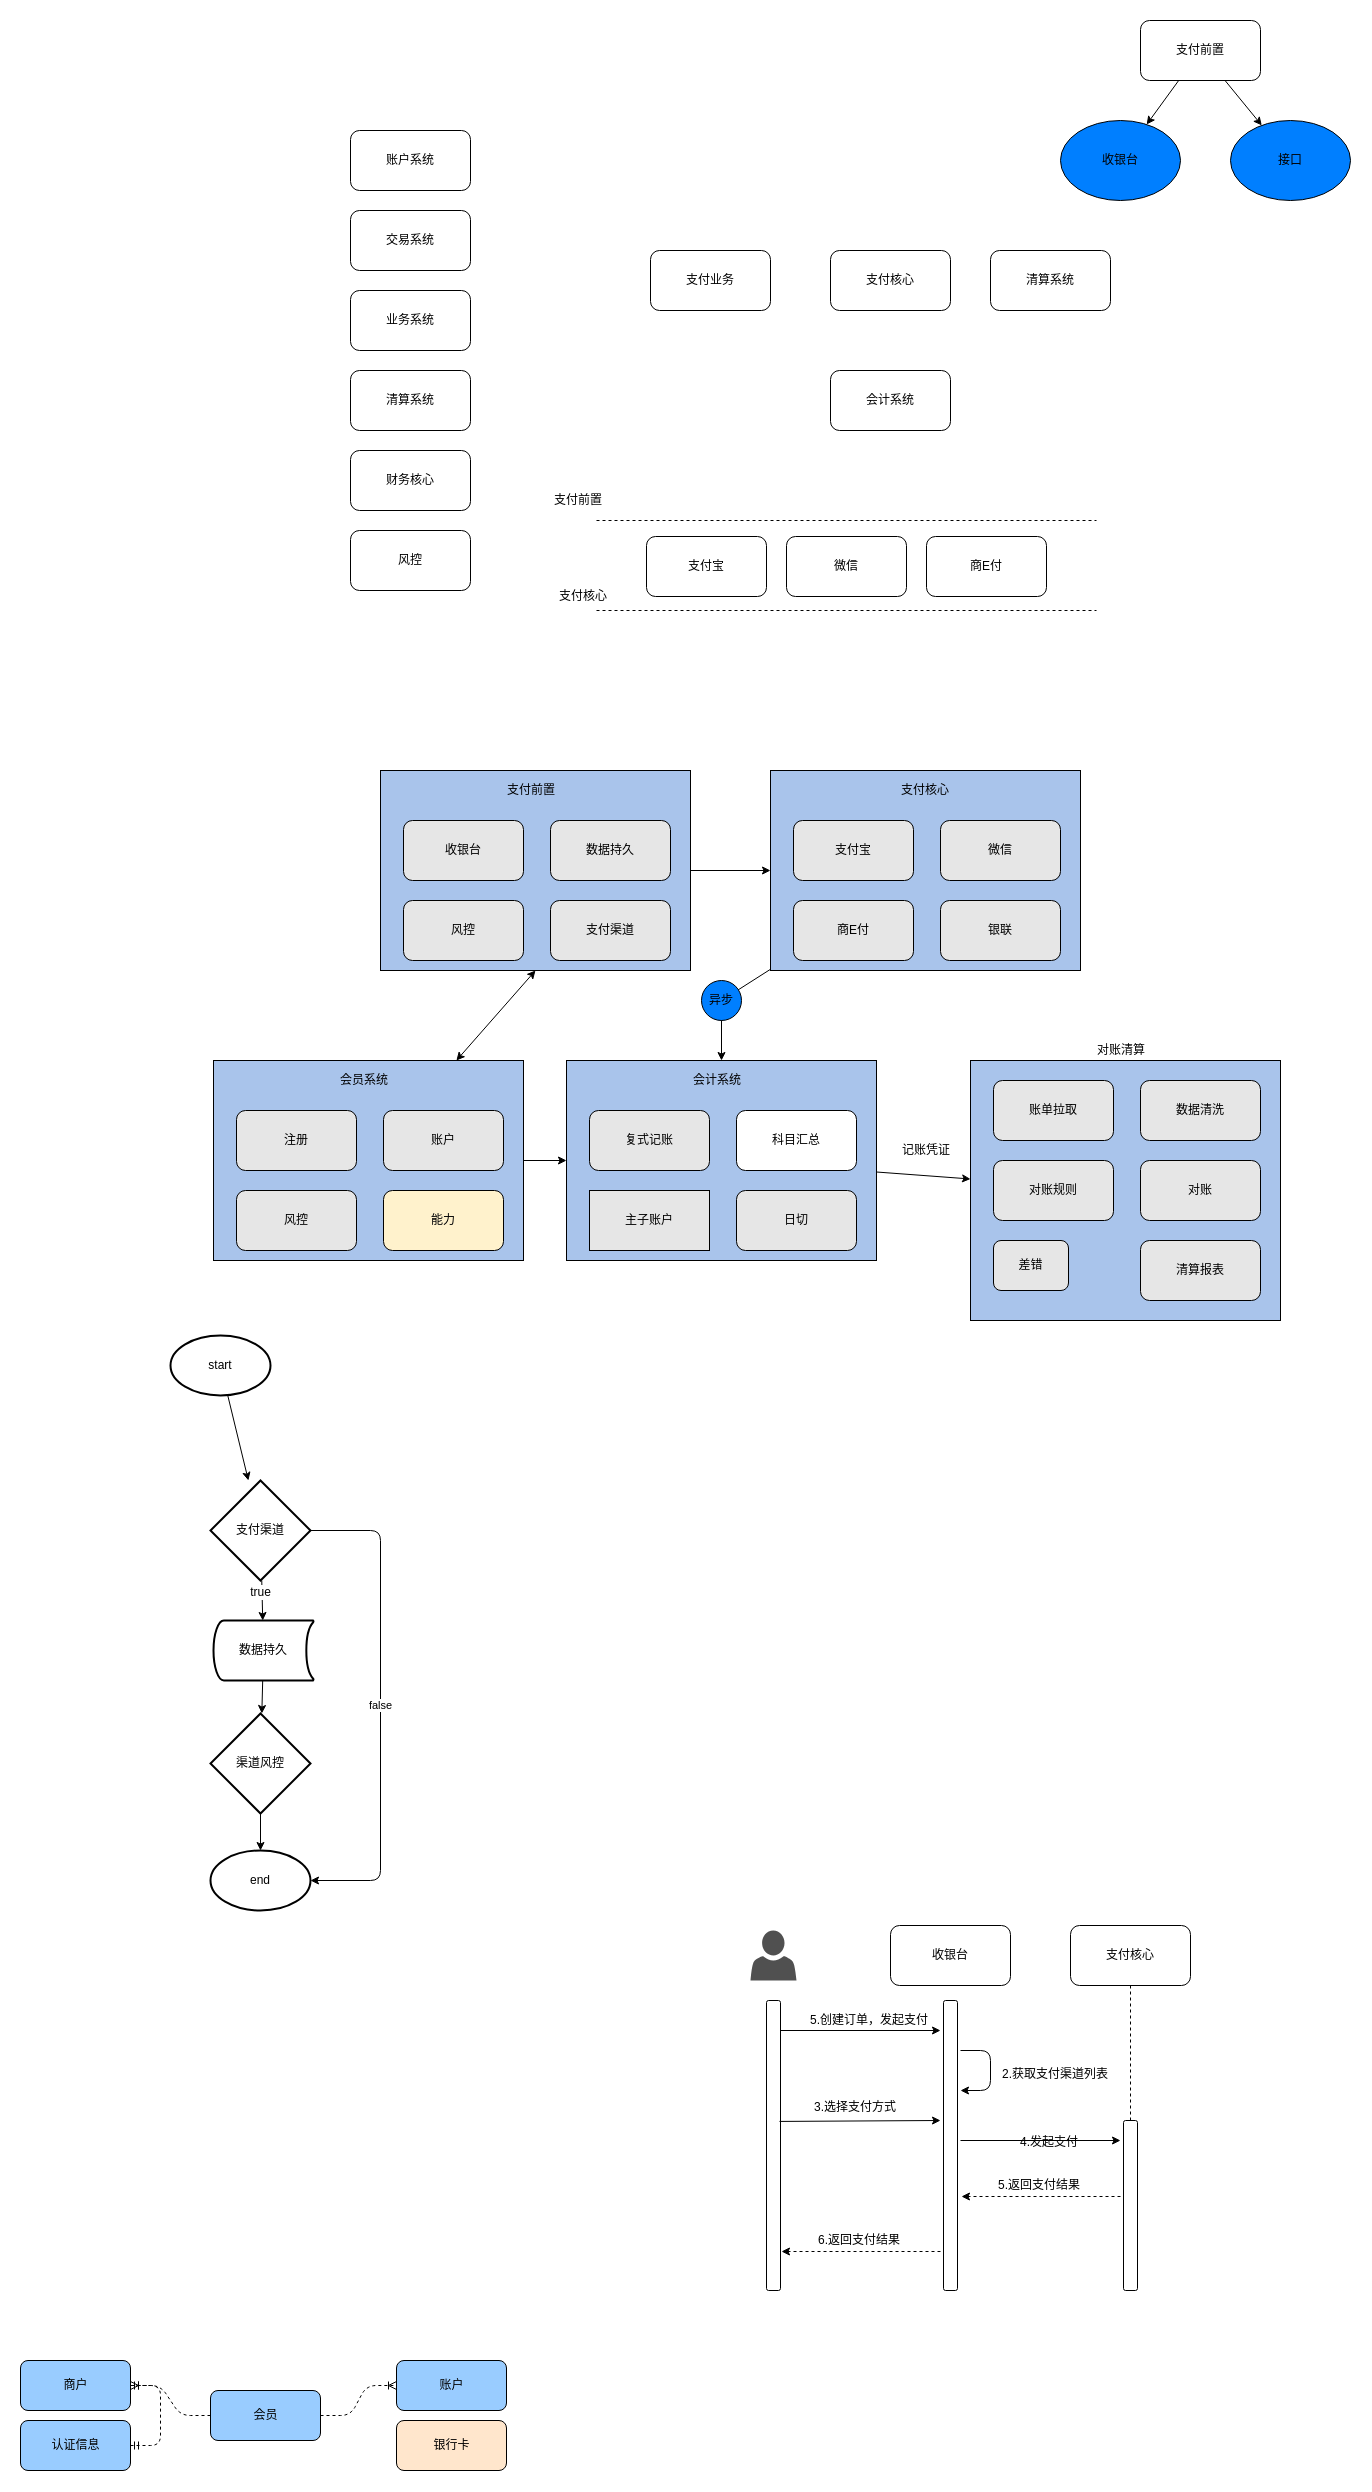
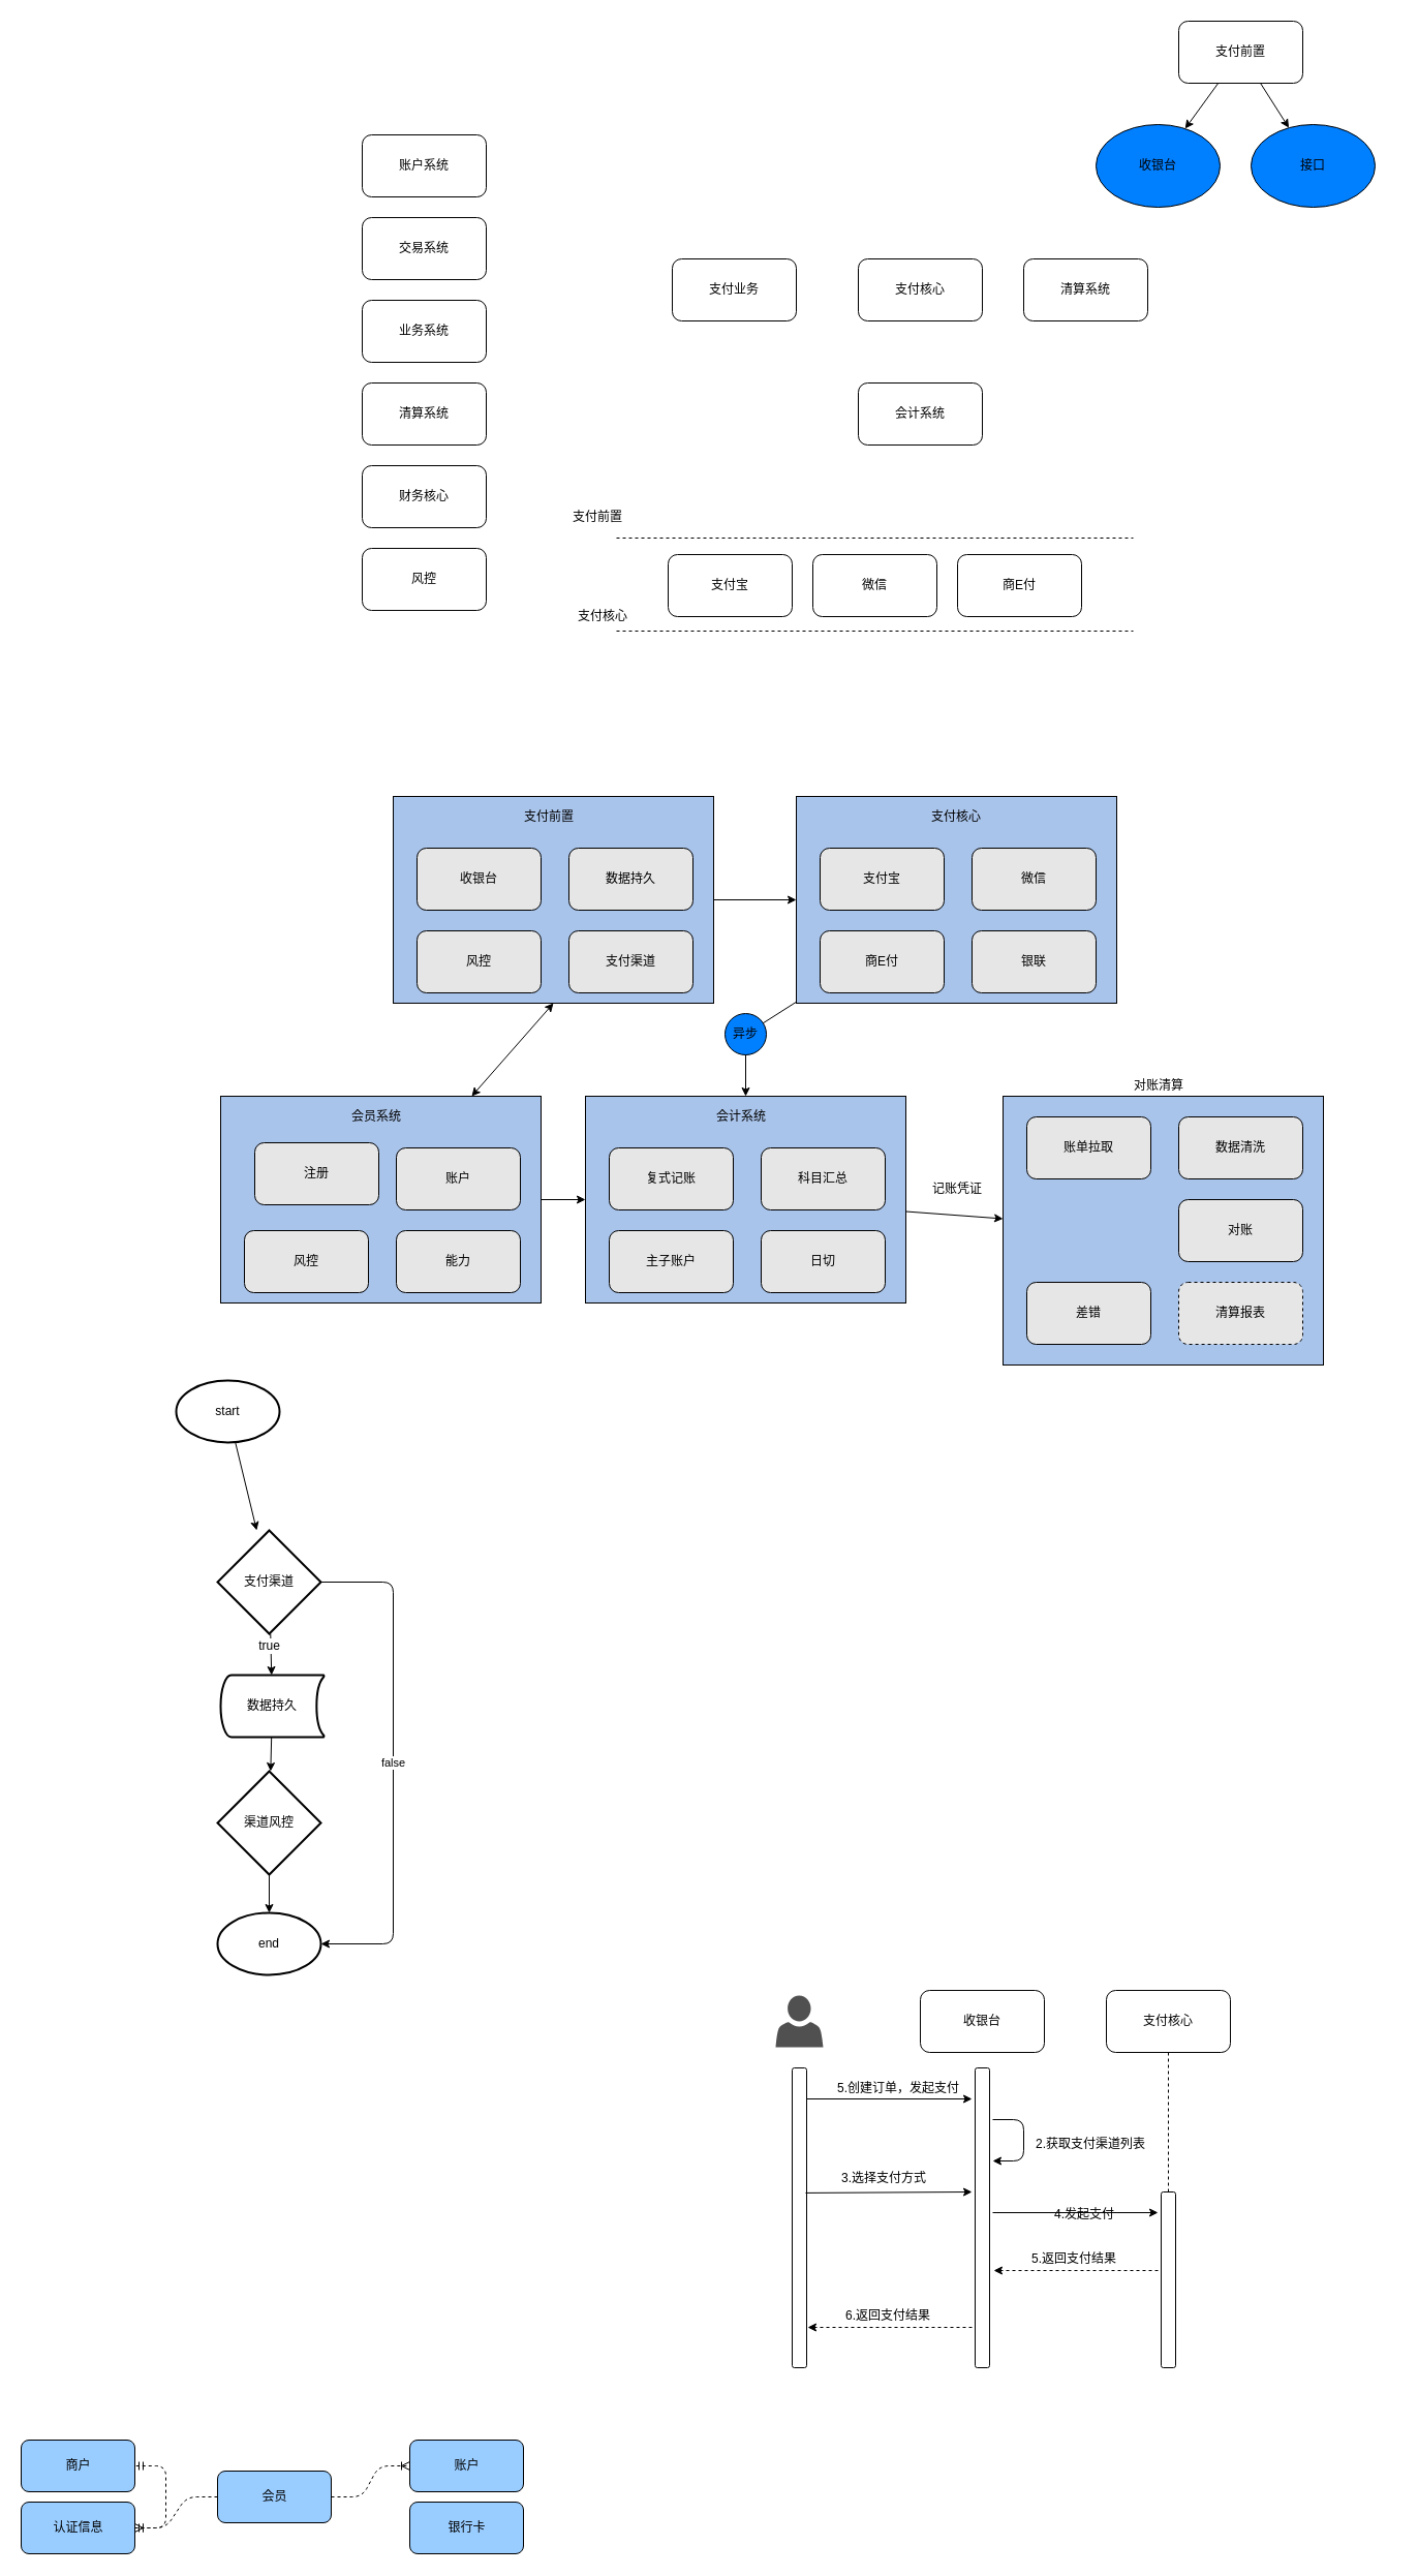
- <mxCell id="60" value="接口" style="ellipse;whiteSpace=wrap;html=1;fillColor=#007FFF;" parent="1" vertex="1"><mxGeometry x="1230" y="120" width="120" height="80" as="geometry" /></mxCell>
+ <mxCell id="60" value="接口" style="ellipse;whiteSpace=wrap;html=1;fillColor=#007FFF;" parent="1" vertex="1"><mxGeometry x="1210" y="120" width="120" height="80" as="geometry" /></mxCell>
- <mxCell id="52" value="注册" style="rounded=1;whiteSpace=wrap;html=1;fillColor=#E6E6E6;" parent="1" vertex="1"><mxGeometry x="236" y="1110" width="120" height="60" as="geometry" /></mxCell>
+ <mxCell id="52" value="注册" style="rounded=1;whiteSpace=wrap;html=1;fillColor=#E6E6E6;" parent="1" vertex="1"><mxGeometry x="246" y="1105" width="120" height="60" as="geometry" /></mxCell>
- <mxCell id="34" value="科目汇总" style="rounded=1;whiteSpace=wrap;html=1;fillColor=#ffffff;" parent="1" vertex="1"><mxGeometry x="736" y="1110" width="120" height="60" as="geometry" /></mxCell>
+ <mxCell id="34" value="科目汇总" style="rounded=1;whiteSpace=wrap;html=1;fillColor=#E6E6E6;" parent="1" vertex="1"><mxGeometry x="736" y="1110" width="120" height="60" as="geometry" /></mxCell>
- <mxCell id="43" value="对账规则" style="rounded=1;whiteSpace=wrap;html=1;fillColor=#E6E6E6;" parent="1" vertex="1"><mxGeometry x="993" y="1160" width="120" height="60" as="geometry" /></mxCell>
- <mxCell id="56" value="能力" style="rounded=1;whiteSpace=wrap;html=1;fillColor=#fff2cc;" parent="1" vertex="1"><mxGeometry x="383" y="1190" width="120" height="60" as="geometry" /></mxCell>
+ <mxCell id="56" value="能力" style="rounded=1;whiteSpace=wrap;html=1;fillColor=#E6E6E6;" parent="1" vertex="1"><mxGeometry x="383" y="1190" width="120" height="60" as="geometry" /></mxCell>
- <mxCell id="35" value="主子账户" style="whiteSpace=wrap;html=1;fillColor=#E6E6E6;rounded=0;" parent="1" vertex="1"><mxGeometry x="589" y="1190" width="120" height="60" as="geometry" /></mxCell>
+ <mxCell id="35" value="主子账户" style="rounded=1;whiteSpace=wrap;html=1;fillColor=#E6E6E6;" parent="1" vertex="1"><mxGeometry x="589" y="1190" width="120" height="60" as="geometry" /></mxCell>
- <mxCell id="48" value="差错" style="rounded=1;whiteSpace=wrap;html=1;fillColor=#E6E6E6;" parent="1" vertex="1"><mxGeometry x="993" y="1240" width="75" height="50" as="geometry" /></mxCell>
+ <mxCell id="48" value="差错" style="rounded=1;whiteSpace=wrap;html=1;fillColor=#E6E6E6;" parent="1" vertex="1"><mxGeometry x="993" y="1240" width="120" height="60" as="geometry" /></mxCell>
- <mxCell id="49" value="清算报表" style="rounded=1;whiteSpace=wrap;html=1;fillColor=#E6E6E6;" parent="1" vertex="1"><mxGeometry x="1140" y="1240" width="120" height="60" as="geometry" /></mxCell>
+ <mxCell id="49" value="清算报表" style="rounded=1;whiteSpace=wrap;html=1;fillColor=#E6E6E6;dashed=1;" parent="1" vertex="1"><mxGeometry x="1140" y="1240" width="120" height="60" as="geometry" /></mxCell>
- <mxCell id="100" value="" style="edgeStyle=entityRelationEdgeStyle;fontSize=12;html=1;endArrow=ERoneToMany;dashed=1;" edge="1" parent="1" source="94" target="96"><mxGeometry width="100" height="100" relative="1" as="geometry"><mxPoint x="20" y="2620" as="sourcePoint" /><mxPoint x="120" y="2520" as="targetPoint" /></mxGeometry></mxCell>
+ <mxCell id="100" value="" style="edgeStyle=entityRelationEdgeStyle;fontSize=12;html=1;endArrow=ERoneToMany;dashed=1;" edge="1" parent="1" source="94" target="95"><mxGeometry width="100" height="100" relative="1" as="geometry"><mxPoint x="20" y="2620" as="sourcePoint" /><mxPoint x="120" y="2520" as="targetPoint" /></mxGeometry></mxCell>
- <mxCell id="97" value="银行卡" style="html=1;rounded=1;fillColor=#ffe6cc;" vertex="1" parent="1"><mxGeometry x="396" y="2420" width="110" height="50" as="geometry" /></mxCell>
+ <mxCell id="97" value="银行卡" style="html=1;rounded=1;fillColor=#99CCFF;" vertex="1" parent="1"><mxGeometry x="396" y="2420" width="110" height="50" as="geometry" /></mxCell>
